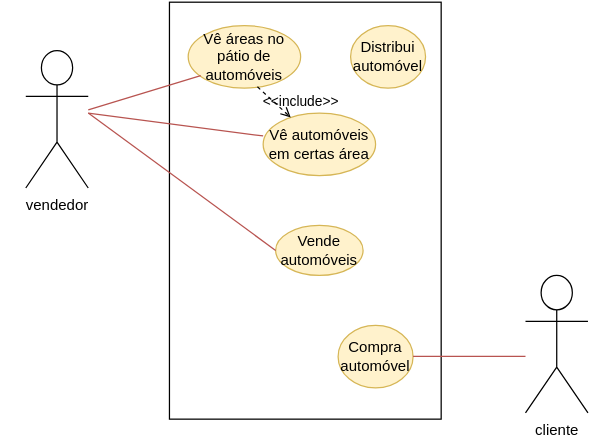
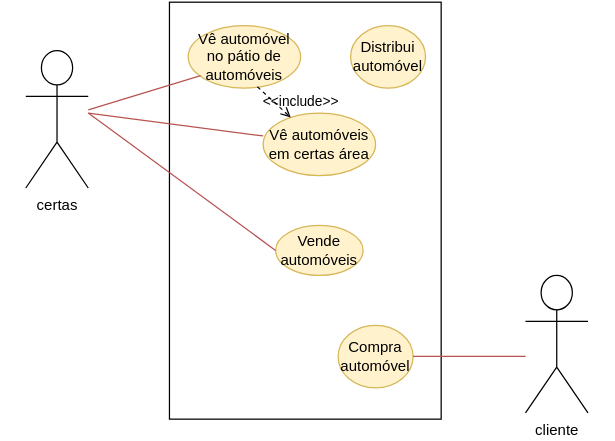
- <mxCell id="4" value="Vê áreas no pátio de automóveis" style="ellipse;whiteSpace=wrap;html=1;fillColor=#fff2cc;strokeColor=#d6b656;" vertex="1" parent="1"><mxGeometry x="150" y="20" width="90" height="50" as="geometry" /></mxCell>
+ <mxCell id="4" value="Vê automóvel no pátio de automóveis" style="ellipse;whiteSpace=wrap;html=1;fillColor=#fff2cc;strokeColor=#d6b656;" vertex="1" parent="1"><mxGeometry x="150" y="20" width="90" height="50" as="geometry" /></mxCell>
- <mxCell id="2" value="vendedor" style="shape=umlActor;verticalLabelPosition=bottom;verticalAlign=top;html=1;outlineConnect=0;" vertex="1" parent="1"><mxGeometry x="20" y="40" width="50" height="110" as="geometry" /></mxCell>
+ <mxCell id="2" value="certas" style="shape=umlActor;verticalLabelPosition=bottom;verticalAlign=top;html=1;outlineConnect=0;" vertex="1" parent="1"><mxGeometry x="20" y="40" width="50" height="110" as="geometry" /></mxCell>
